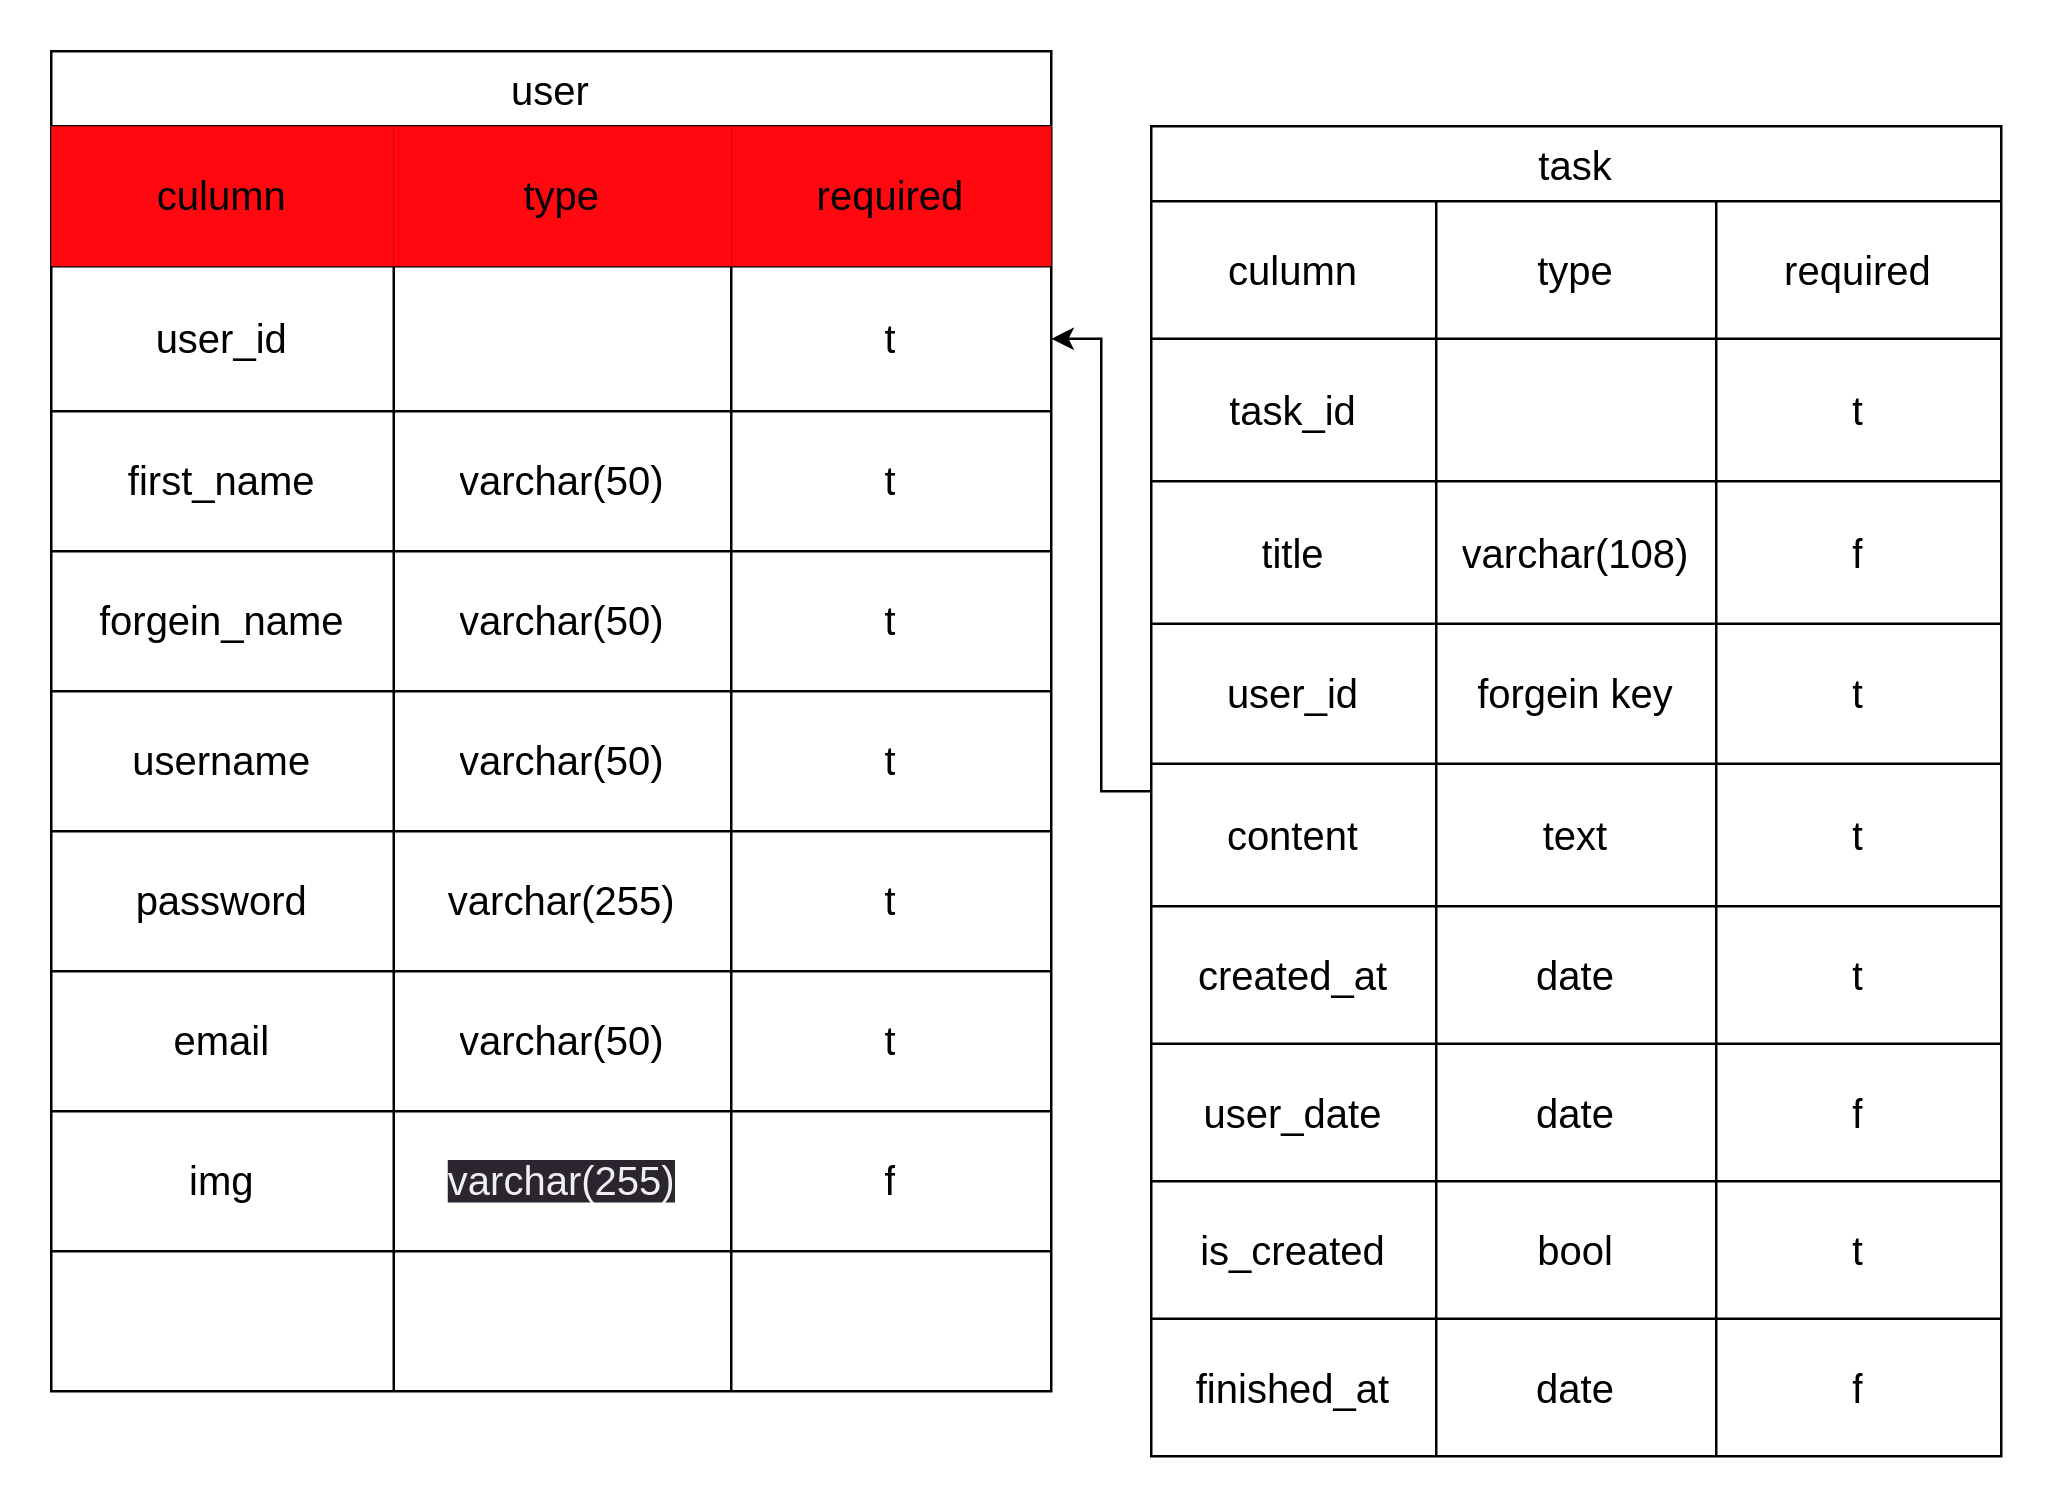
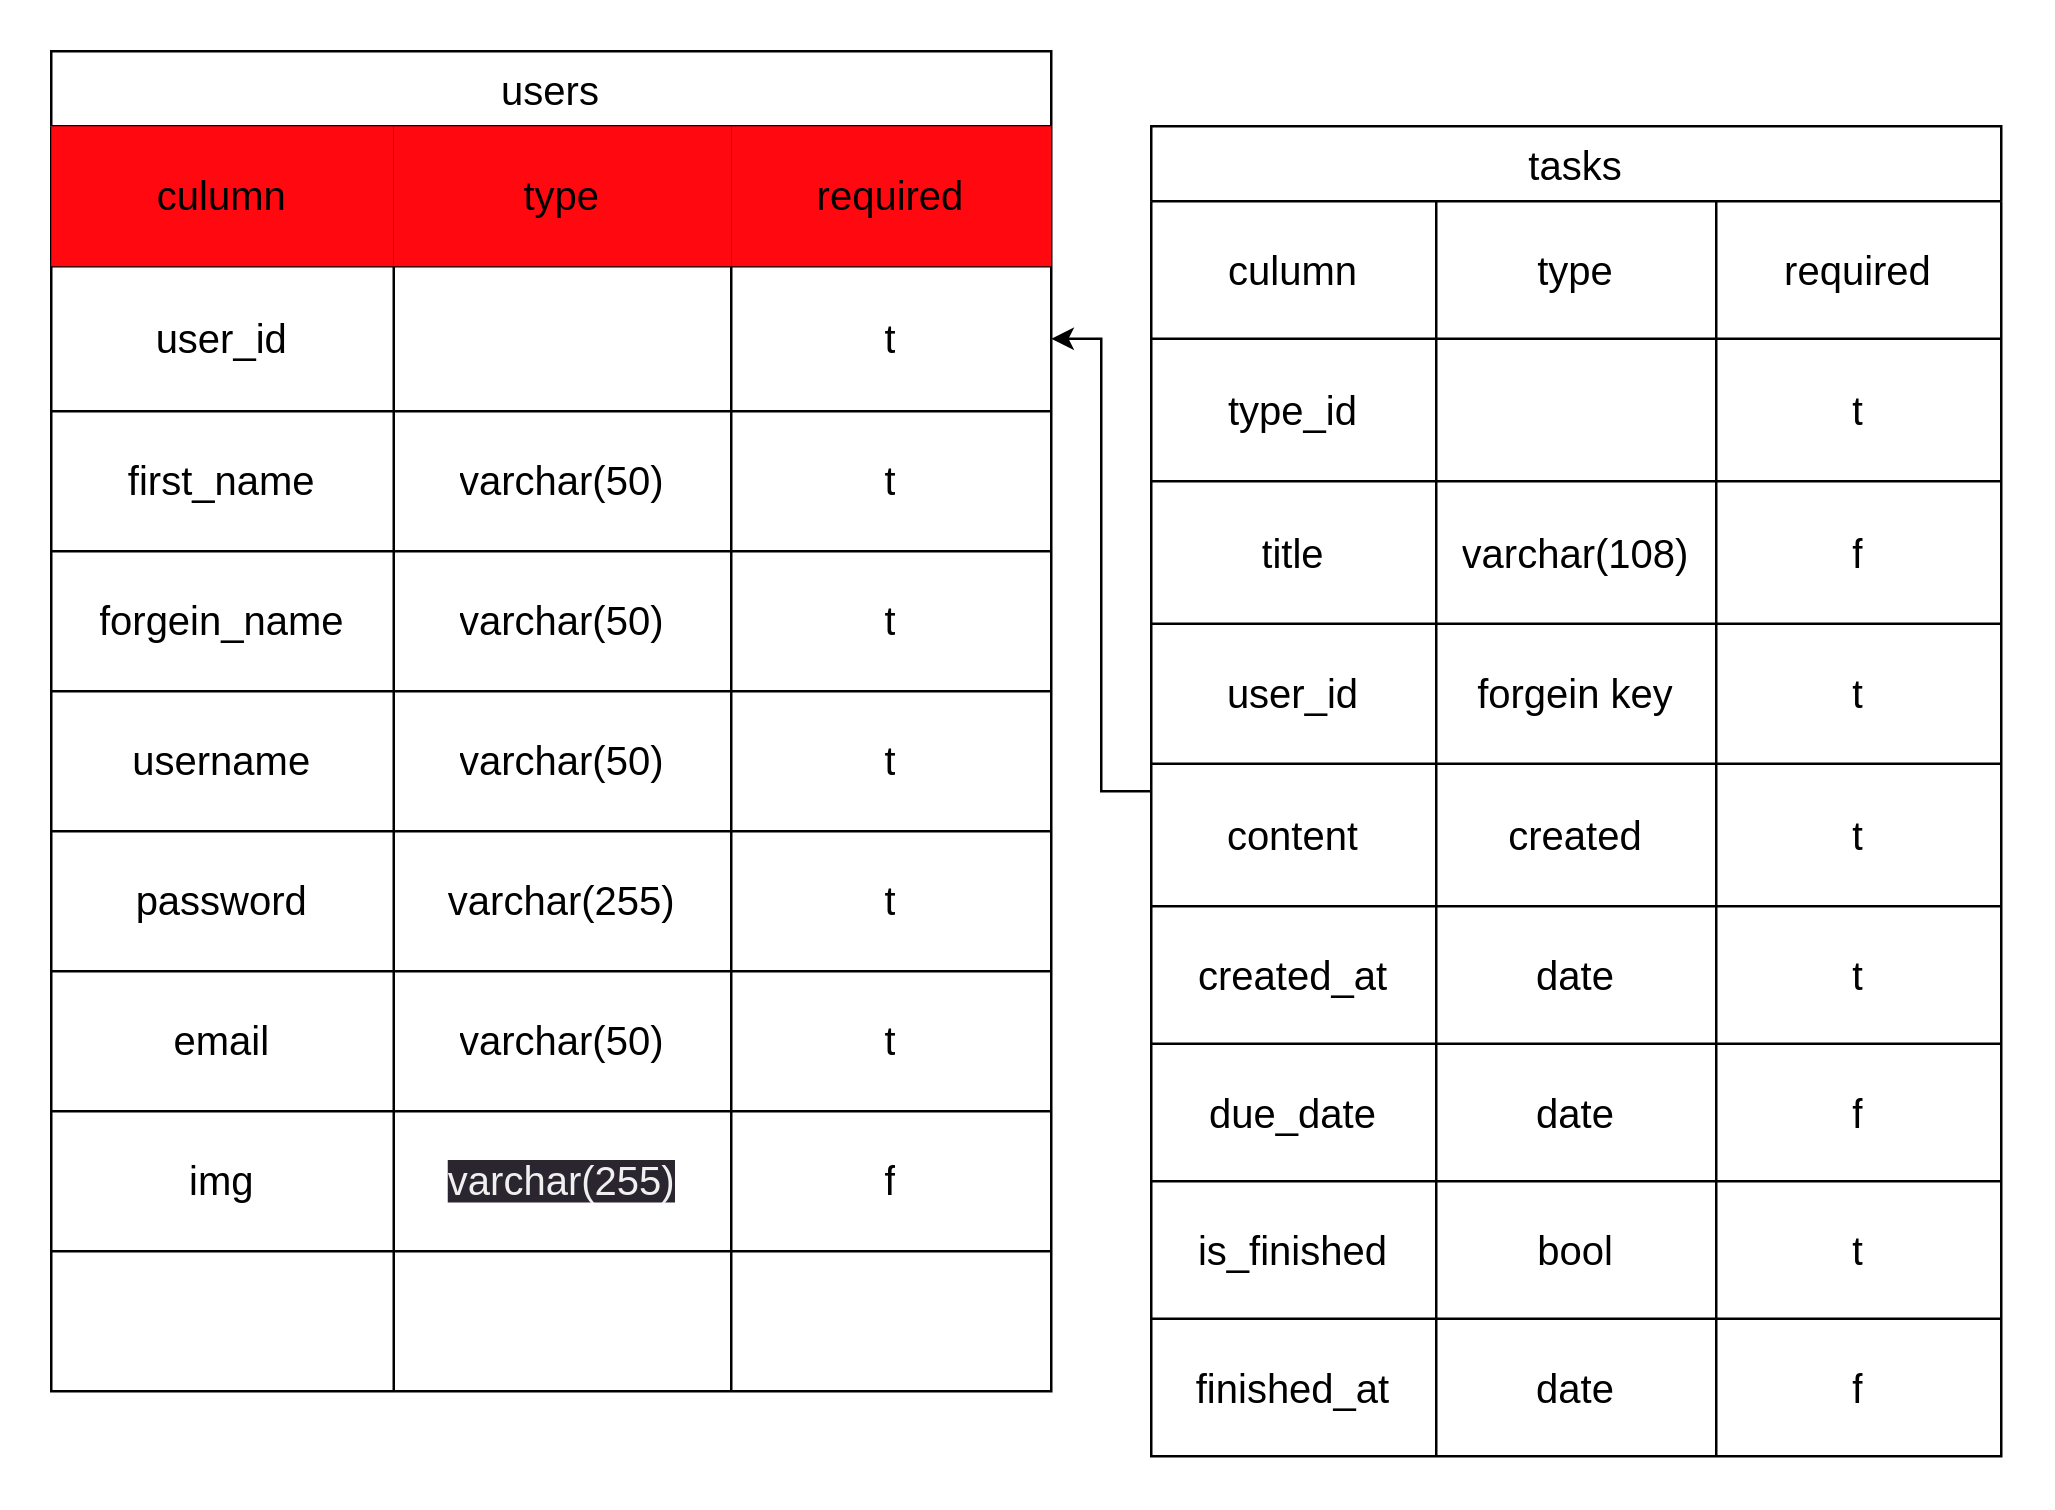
- <mxCell id="2" value="user" style="shape=table;startSize=30;container=1;collapsible=0;childLayout=tableLayout;strokeColor=default;fontSize=16;" parent="1" vertex="1"><mxGeometry x="20" y="20" width="400" height="536" as="geometry" /></mxCell>
+ <mxCell id="2" value="users" style="shape=table;startSize=30;container=1;collapsible=0;childLayout=tableLayout;strokeColor=default;fontSize=16;" parent="1" vertex="1"><mxGeometry x="20" y="20" width="400" height="536" as="geometry" /></mxCell>
- <mxCell id="41" value="task" style="shape=table;startSize=30;container=1;collapsible=0;childLayout=tableLayout;strokeColor=default;fontSize=16;" parent="1" vertex="1"><mxGeometry x="460" y="50" width="340" height="532" as="geometry" /></mxCell>
+ <mxCell id="41" value="tasks" style="shape=table;startSize=30;container=1;collapsible=0;childLayout=tableLayout;strokeColor=default;fontSize=16;" parent="1" vertex="1"><mxGeometry x="460" y="50" width="340" height="532" as="geometry" /></mxCell>
- <mxCell id="47" value="task_id" style="shape=partialRectangle;html=1;whiteSpace=wrap;connectable=0;strokeColor=inherit;overflow=hidden;fillColor=none;top=0;left=0;bottom=0;right=0;pointerEvents=1;fontSize=16;" parent="46" vertex="1"><mxGeometry width="114" height="57" as="geometry"><mxRectangle width="114" height="57" as="alternateBounds" /></mxGeometry></mxCell>
+ <mxCell id="47" value="type_id" style="shape=partialRectangle;html=1;whiteSpace=wrap;connectable=0;strokeColor=inherit;overflow=hidden;fillColor=none;top=0;left=0;bottom=0;right=0;pointerEvents=1;fontSize=16;" parent="46" vertex="1"><mxGeometry width="114" height="57" as="geometry"><mxRectangle width="114" height="57" as="alternateBounds" /></mxGeometry></mxCell>
- <mxCell id="60" value="text" style="shape=partialRectangle;html=1;whiteSpace=wrap;connectable=0;strokeColor=inherit;overflow=hidden;fillColor=none;top=0;left=0;bottom=0;right=0;pointerEvents=1;fontSize=16;" parent="58" vertex="1"><mxGeometry x="114" width="112" height="57" as="geometry"><mxRectangle width="112" height="57" as="alternateBounds" /></mxGeometry></mxCell>
+ <mxCell id="60" value="created" style="shape=partialRectangle;html=1;whiteSpace=wrap;connectable=0;strokeColor=inherit;overflow=hidden;fillColor=none;top=0;left=0;bottom=0;right=0;pointerEvents=1;fontSize=16;" parent="58" vertex="1"><mxGeometry x="114" width="112" height="57" as="geometry"><mxRectangle width="112" height="57" as="alternateBounds" /></mxGeometry></mxCell>
- <mxCell id="67" value="user_date" style="shape=partialRectangle;html=1;whiteSpace=wrap;connectable=0;strokeColor=inherit;overflow=hidden;fillColor=none;top=0;left=0;bottom=0;right=0;pointerEvents=1;fontSize=16;" parent="66" vertex="1"><mxGeometry width="114" height="55" as="geometry"><mxRectangle width="114" height="55" as="alternateBounds" /></mxGeometry></mxCell>
+ <mxCell id="67" value="due_date" style="shape=partialRectangle;html=1;whiteSpace=wrap;connectable=0;strokeColor=inherit;overflow=hidden;fillColor=none;top=0;left=0;bottom=0;right=0;pointerEvents=1;fontSize=16;" parent="66" vertex="1"><mxGeometry width="114" height="55" as="geometry"><mxRectangle width="114" height="55" as="alternateBounds" /></mxGeometry></mxCell>
- <mxCell id="71" value="is_created" style="shape=partialRectangle;html=1;whiteSpace=wrap;connectable=0;strokeColor=inherit;overflow=hidden;fillColor=none;top=0;left=0;bottom=0;right=0;pointerEvents=1;fontSize=16;" parent="70" vertex="1"><mxGeometry width="114" height="55" as="geometry"><mxRectangle width="114" height="55" as="alternateBounds" /></mxGeometry></mxCell>
+ <mxCell id="71" value="is_finished" style="shape=partialRectangle;html=1;whiteSpace=wrap;connectable=0;strokeColor=inherit;overflow=hidden;fillColor=none;top=0;left=0;bottom=0;right=0;pointerEvents=1;fontSize=16;" parent="70" vertex="1"><mxGeometry width="114" height="55" as="geometry"><mxRectangle width="114" height="55" as="alternateBounds" /></mxGeometry></mxCell>
